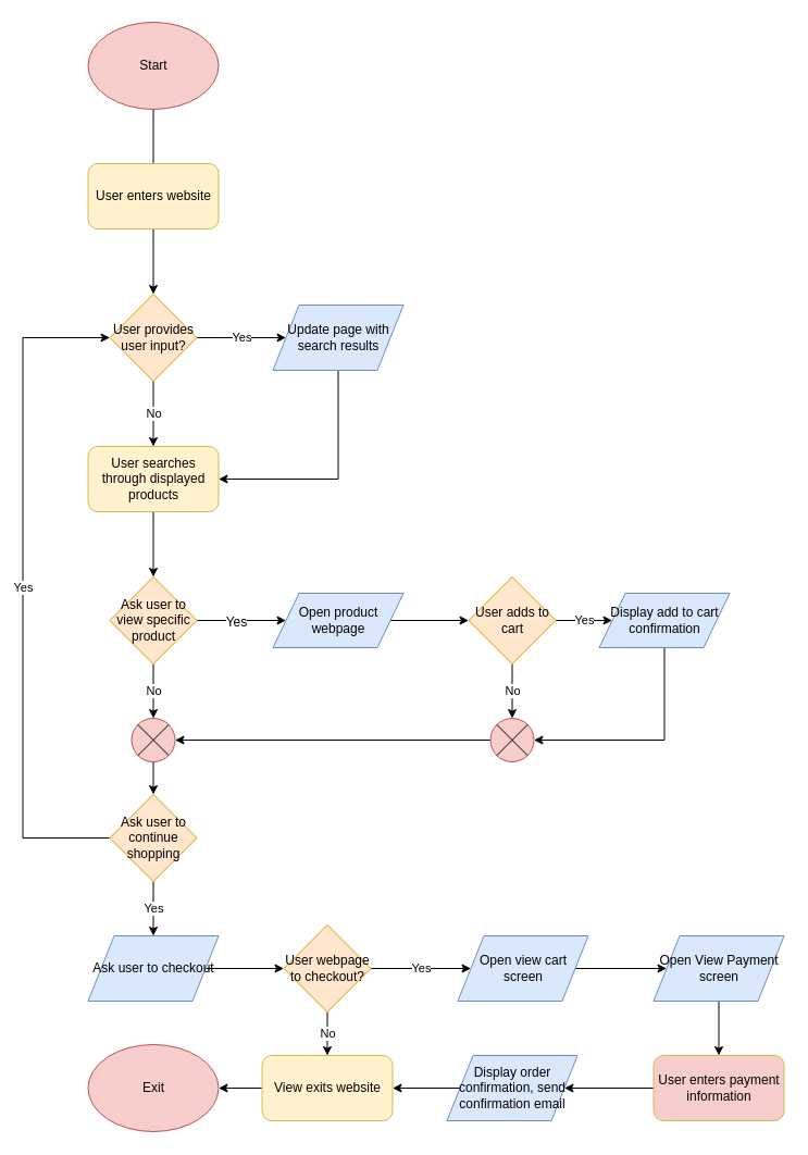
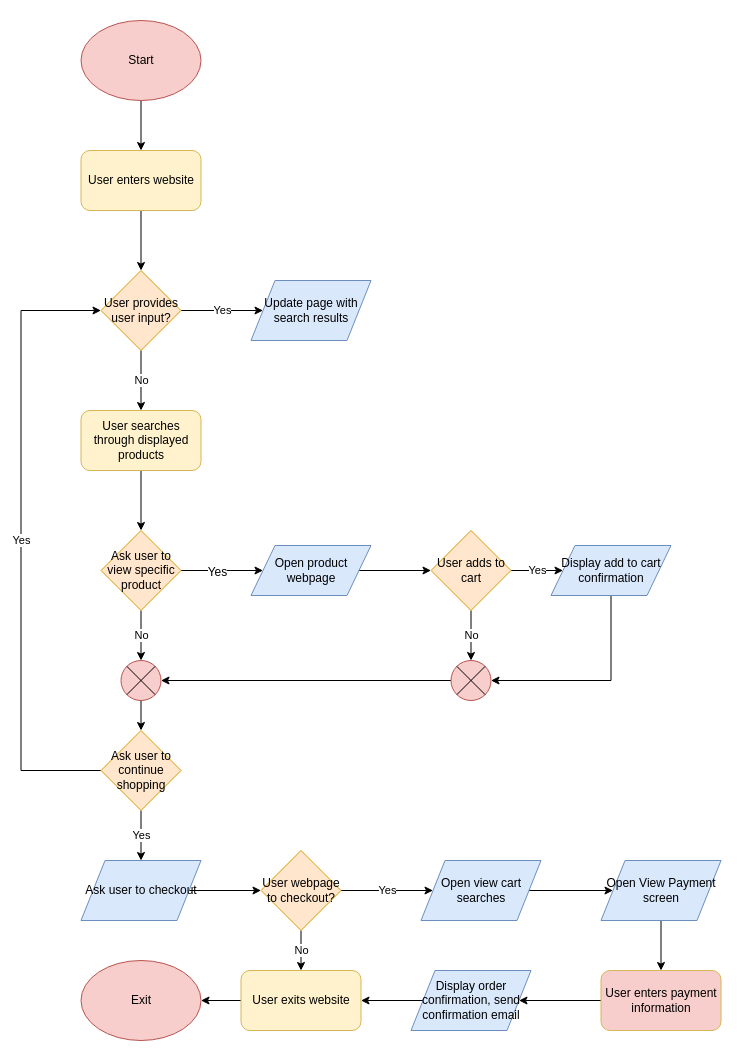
- <mxCell id="2" style="edgeStyle=orthogonalEdgeStyle;rounded=0;orthogonalLoop=1;jettySize=auto;html=1;endArrow=none;" parent="1" source="3" target="5" edge="1"><mxGeometry relative="1" as="geometry" /></mxCell>
+ <mxCell id="2" style="edgeStyle=orthogonalEdgeStyle;rounded=0;orthogonalLoop=1;jettySize=auto;html=1;" parent="1" source="3" target="5" edge="1"><mxGeometry relative="1" as="geometry" /></mxCell>
- <mxCell id="9" style="edgeStyle=orthogonalEdgeStyle;rounded=0;orthogonalLoop=1;jettySize=auto;html=1;entryX=1;entryY=0.5;entryDx=0;entryDy=0;" parent="1" source="10" target="12" edge="1"><mxGeometry relative="1" as="geometry"><Array as="points"><mxPoint x="310.5" y="440" /></Array></mxGeometry></mxCell>
- <mxCell id="44" value="Open view cart screen" style="shape=parallelogram;perimeter=parallelogramPerimeter;whiteSpace=wrap;html=1;fontFamily=Helvetica;fontSize=12;align=center;strokeColor=#6c8ebf;fillColor=#dae8fc;" parent="1" vertex="1"><mxGeometry x="420.5" y="860" width="120" height="60" as="geometry" /></mxCell>
+ <mxCell id="44" value="Open view cart searches" style="shape=parallelogram;perimeter=parallelogramPerimeter;whiteSpace=wrap;html=1;fontFamily=Helvetica;fontSize=12;align=center;strokeColor=#6c8ebf;fillColor=#dae8fc;" parent="1" vertex="1"><mxGeometry x="420.5" y="860" width="120" height="60" as="geometry" /></mxCell>
- <mxCell id="41" value="View exits website" style="rounded=1;whiteSpace=wrap;html=1;fontFamily=Helvetica;fontSize=12;align=center;strokeColor=#d6b656;fillColor=#fff2cc;" parent="1" vertex="1"><mxGeometry x="240.5" y="970" width="120" height="60" as="geometry" /></mxCell>
+ <mxCell id="41" value="User exits website" style="rounded=1;whiteSpace=wrap;html=1;fontFamily=Helvetica;fontSize=12;align=center;strokeColor=#d6b656;fillColor=#fff2cc;" parent="1" vertex="1"><mxGeometry x="240.5" y="970" width="120" height="60" as="geometry" /></mxCell>
